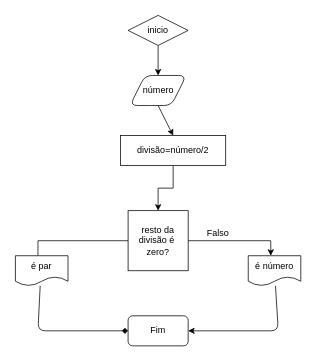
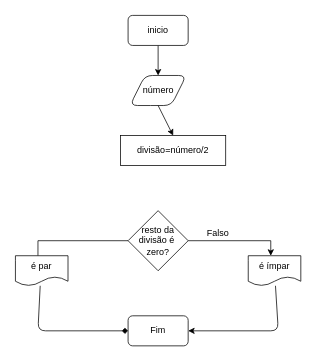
- <mxCell id="3" value="inicio" style="rhombus;whiteSpace=wrap;html=1;" vertex="1" parent="1"><mxGeometry x="170" y="20" width="80" height="40" as="geometry" /></mxCell>
+ <mxCell id="3" value="inicio" style="rounded=1;whiteSpace=wrap;html=1;" vertex="1" parent="1"><mxGeometry x="170" y="20" width="80" height="40" as="geometry" /></mxCell>
- <mxCell id="5" value="" style="edgeStyle=orthogonalEdgeStyle;rounded=0;orthogonalLoop=1;jettySize=auto;html=1;" edge="1" parent="1" source="6" target="9"><mxGeometry relative="1" as="geometry" /></mxCell>
- <mxCell id="9" value="resto da divisão é&amp;nbsp;&lt;br&gt;zero?" style="whiteSpace=wrap;html=1;rounded=0;" vertex="1" parent="1"><mxGeometry x="170" y="280" width="80" height="80" as="geometry" /></mxCell>
+ <mxCell id="9" value="resto da divisão é&amp;nbsp;&lt;br&gt;zero?" style="rhombus;whiteSpace=wrap;html=1;rounded=0;" vertex="1" parent="1"><mxGeometry x="170" y="280" width="80" height="80" as="geometry" /></mxCell>
- <mxCell id="10" value="é número" style="shape=document;whiteSpace=wrap;html=1;boundedLbl=1;rounded=0;" vertex="1" parent="1"><mxGeometry x="330" y="340" width="70" height="40" as="geometry" /></mxCell>
+ <mxCell id="10" value="é ímpar" style="shape=document;whiteSpace=wrap;html=1;boundedLbl=1;rounded=0;" vertex="1" parent="1"><mxGeometry x="330" y="340" width="70" height="40" as="geometry" /></mxCell>
